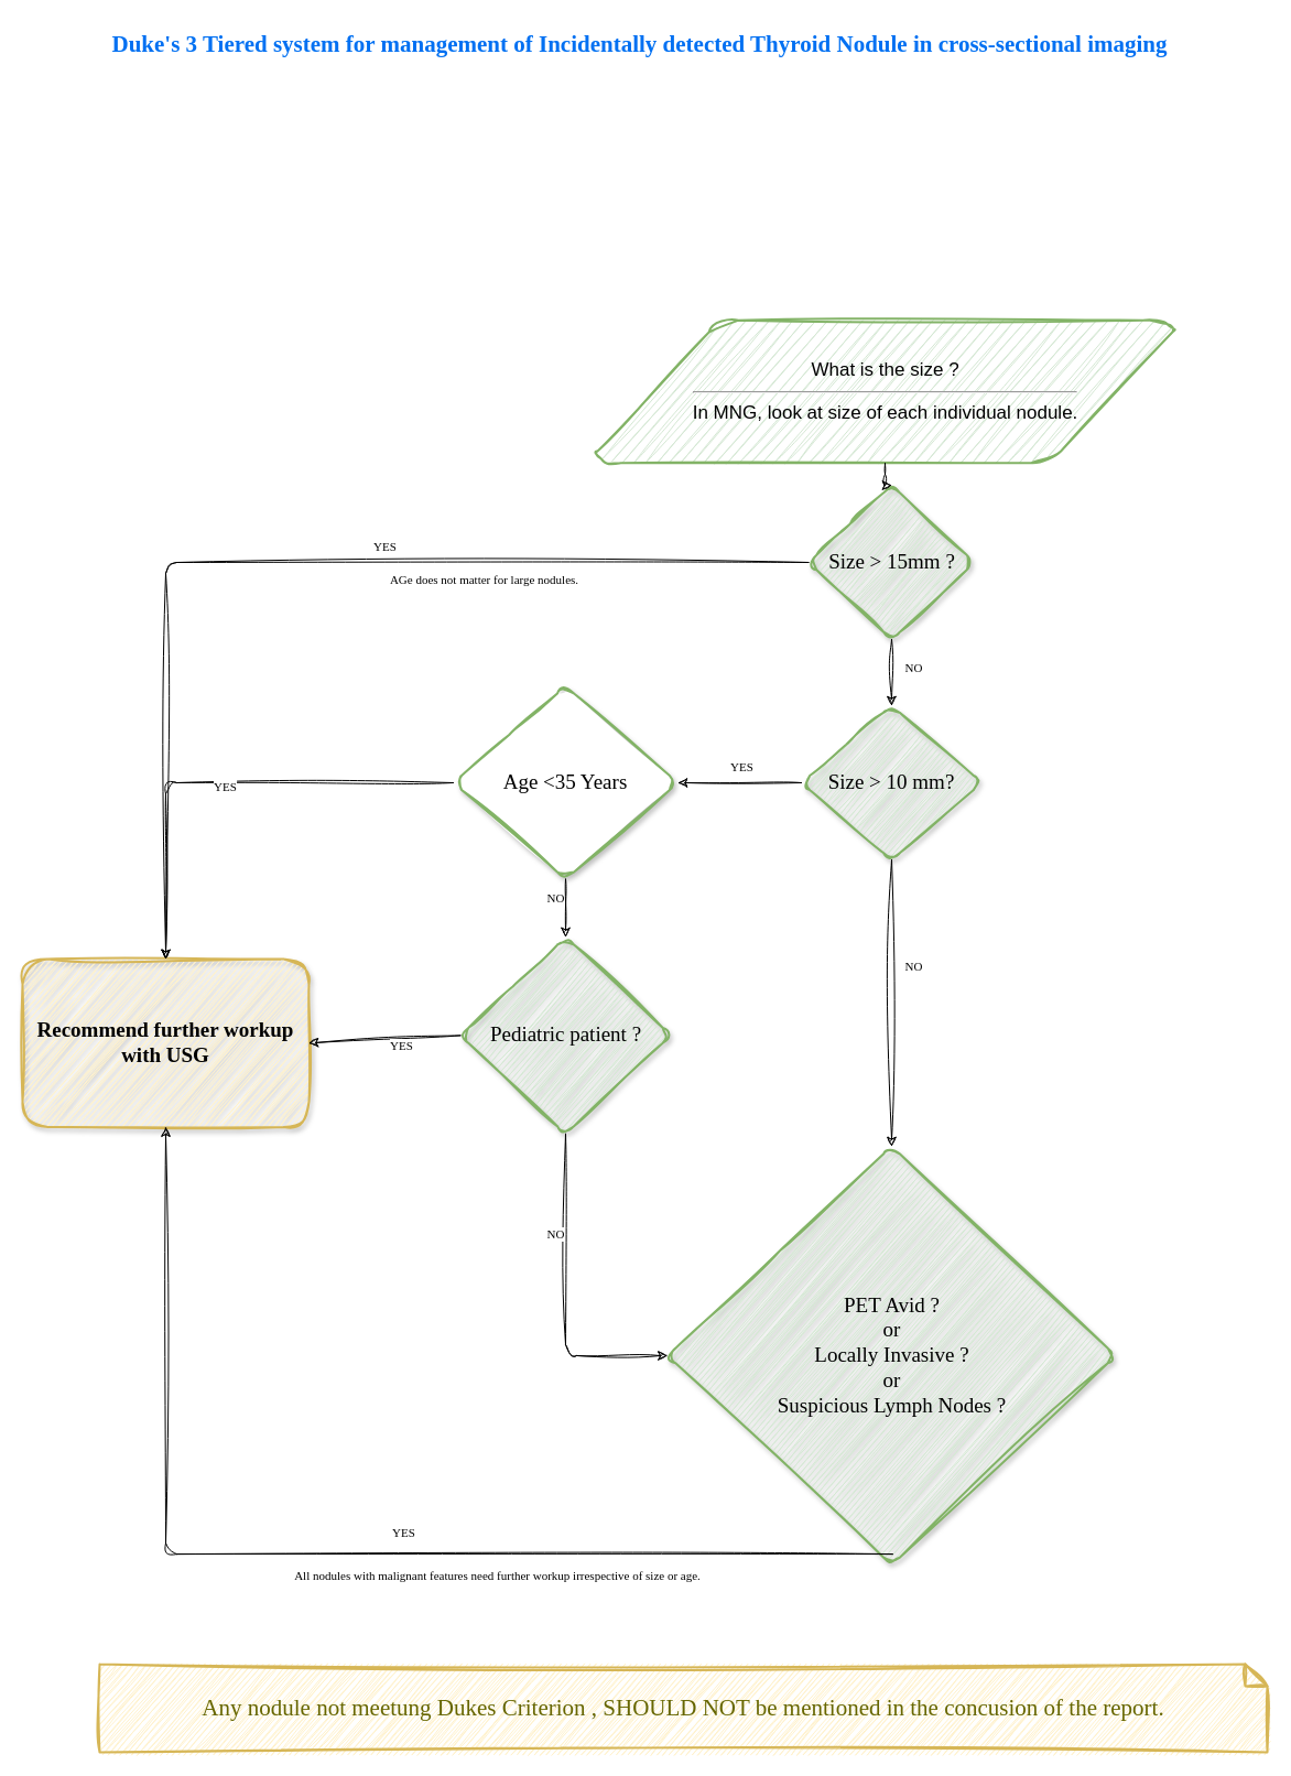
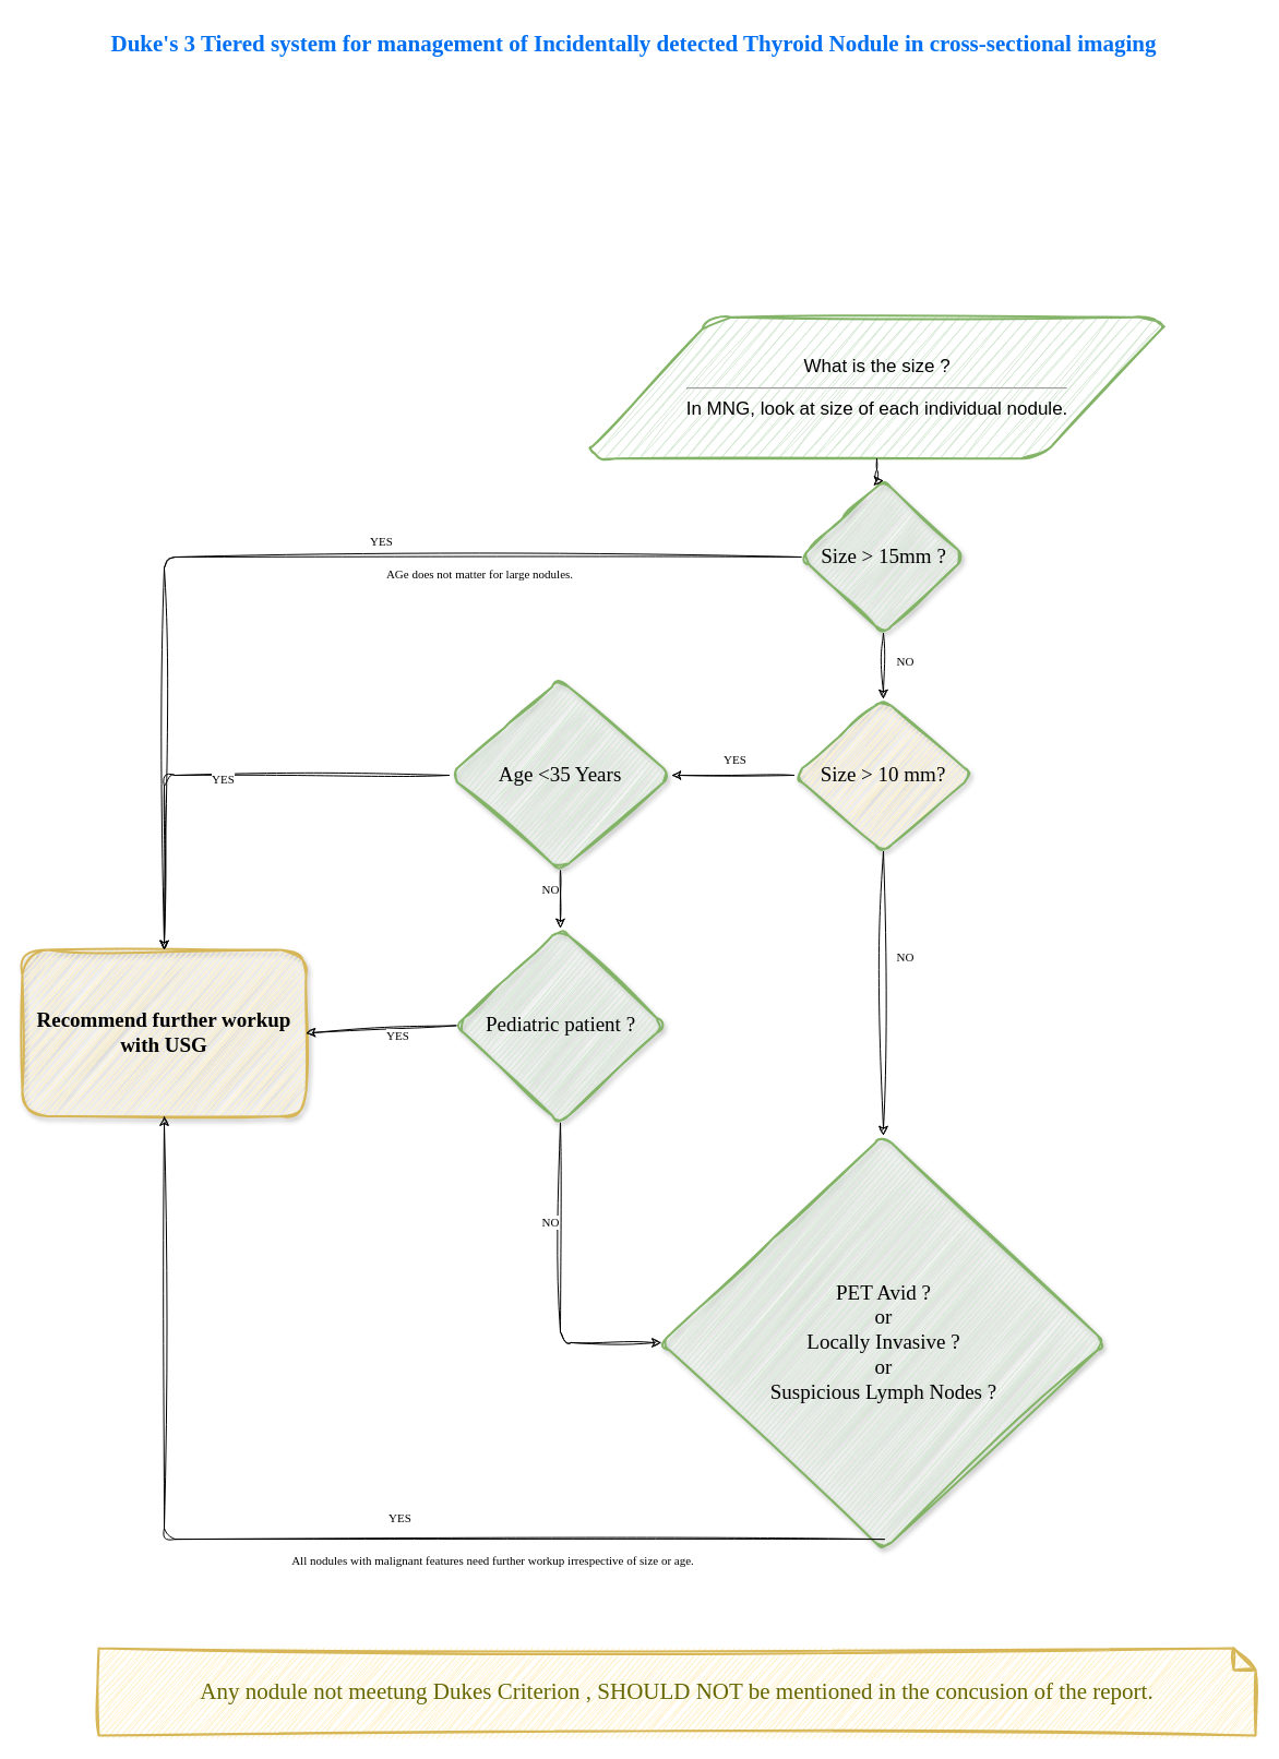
- <mxCell id="8" value="Age &amp;lt;35 Years" style="rhombus;whiteSpace=wrap;html=1;fontFamily=Architects Daughter;fillColor=#ffffff;strokeColor=#82b366;strokeWidth=2;gradientDirection=north;fontStyle=0;hachureGap=4;fontSource=https%3A%2F%2Ffonts.googleapis.com%2Fcss%3Ffamily%3DArchitects%2BDaughter;rounded=1;shadow=1;fontSize=19;sketch=1;curveFitting=1;jiggle=2;" parent="3" vertex="1"><mxGeometry x="280" y="452.5" width="204" height="175" as="geometry" /></mxCell>
+ <mxCell id="8" value="Age &amp;lt;35 Years" style="rhombus;whiteSpace=wrap;html=1;fontFamily=Architects Daughter;fillColor=#d5e8d4;strokeColor=#82b366;strokeWidth=2;gradientDirection=north;fontStyle=0;hachureGap=4;fontSource=https%3A%2F%2Ffonts.googleapis.com%2Fcss%3Ffamily%3DArchitects%2BDaughter;rounded=1;shadow=1;fontSize=19;sketch=1;curveFitting=1;jiggle=2;" parent="3" vertex="1"><mxGeometry x="280" y="452.5" width="204" height="175" as="geometry" /></mxCell>
- <mxCell id="7" value="Size &amp;gt; 10 mm?" style="rhombus;whiteSpace=wrap;html=1;fontFamily=Architects Daughter;fillColor=#d5e8d4;strokeColor=#82b366;strokeWidth=2;gradientDirection=north;fontStyle=0;hachureGap=4;fontSource=https%3A%2F%2Ffonts.googleapis.com%2Fcss%3Ffamily%3DArchitects%2BDaughter;rounded=1;shadow=1;fontSize=19;sketch=1;curveFitting=1;jiggle=2;" parent="3" vertex="1"><mxGeometry x="596" y="470" width="164" height="140" as="geometry" /></mxCell>
+ <mxCell id="7" value="Size &amp;gt; 10 mm?" style="rhombus;whiteSpace=wrap;html=1;fontFamily=Architects Daughter;fillColor=#fff2cc;strokeColor=#82b366;strokeWidth=2;gradientDirection=north;fontStyle=0;hachureGap=4;fontSource=https%3A%2F%2Ffonts.googleapis.com%2Fcss%3Ffamily%3DArchitects%2BDaughter;rounded=1;shadow=1;fontSize=19;sketch=1;curveFitting=1;jiggle=2;" parent="3" vertex="1"><mxGeometry x="596" y="470" width="164" height="140" as="geometry" /></mxCell>
